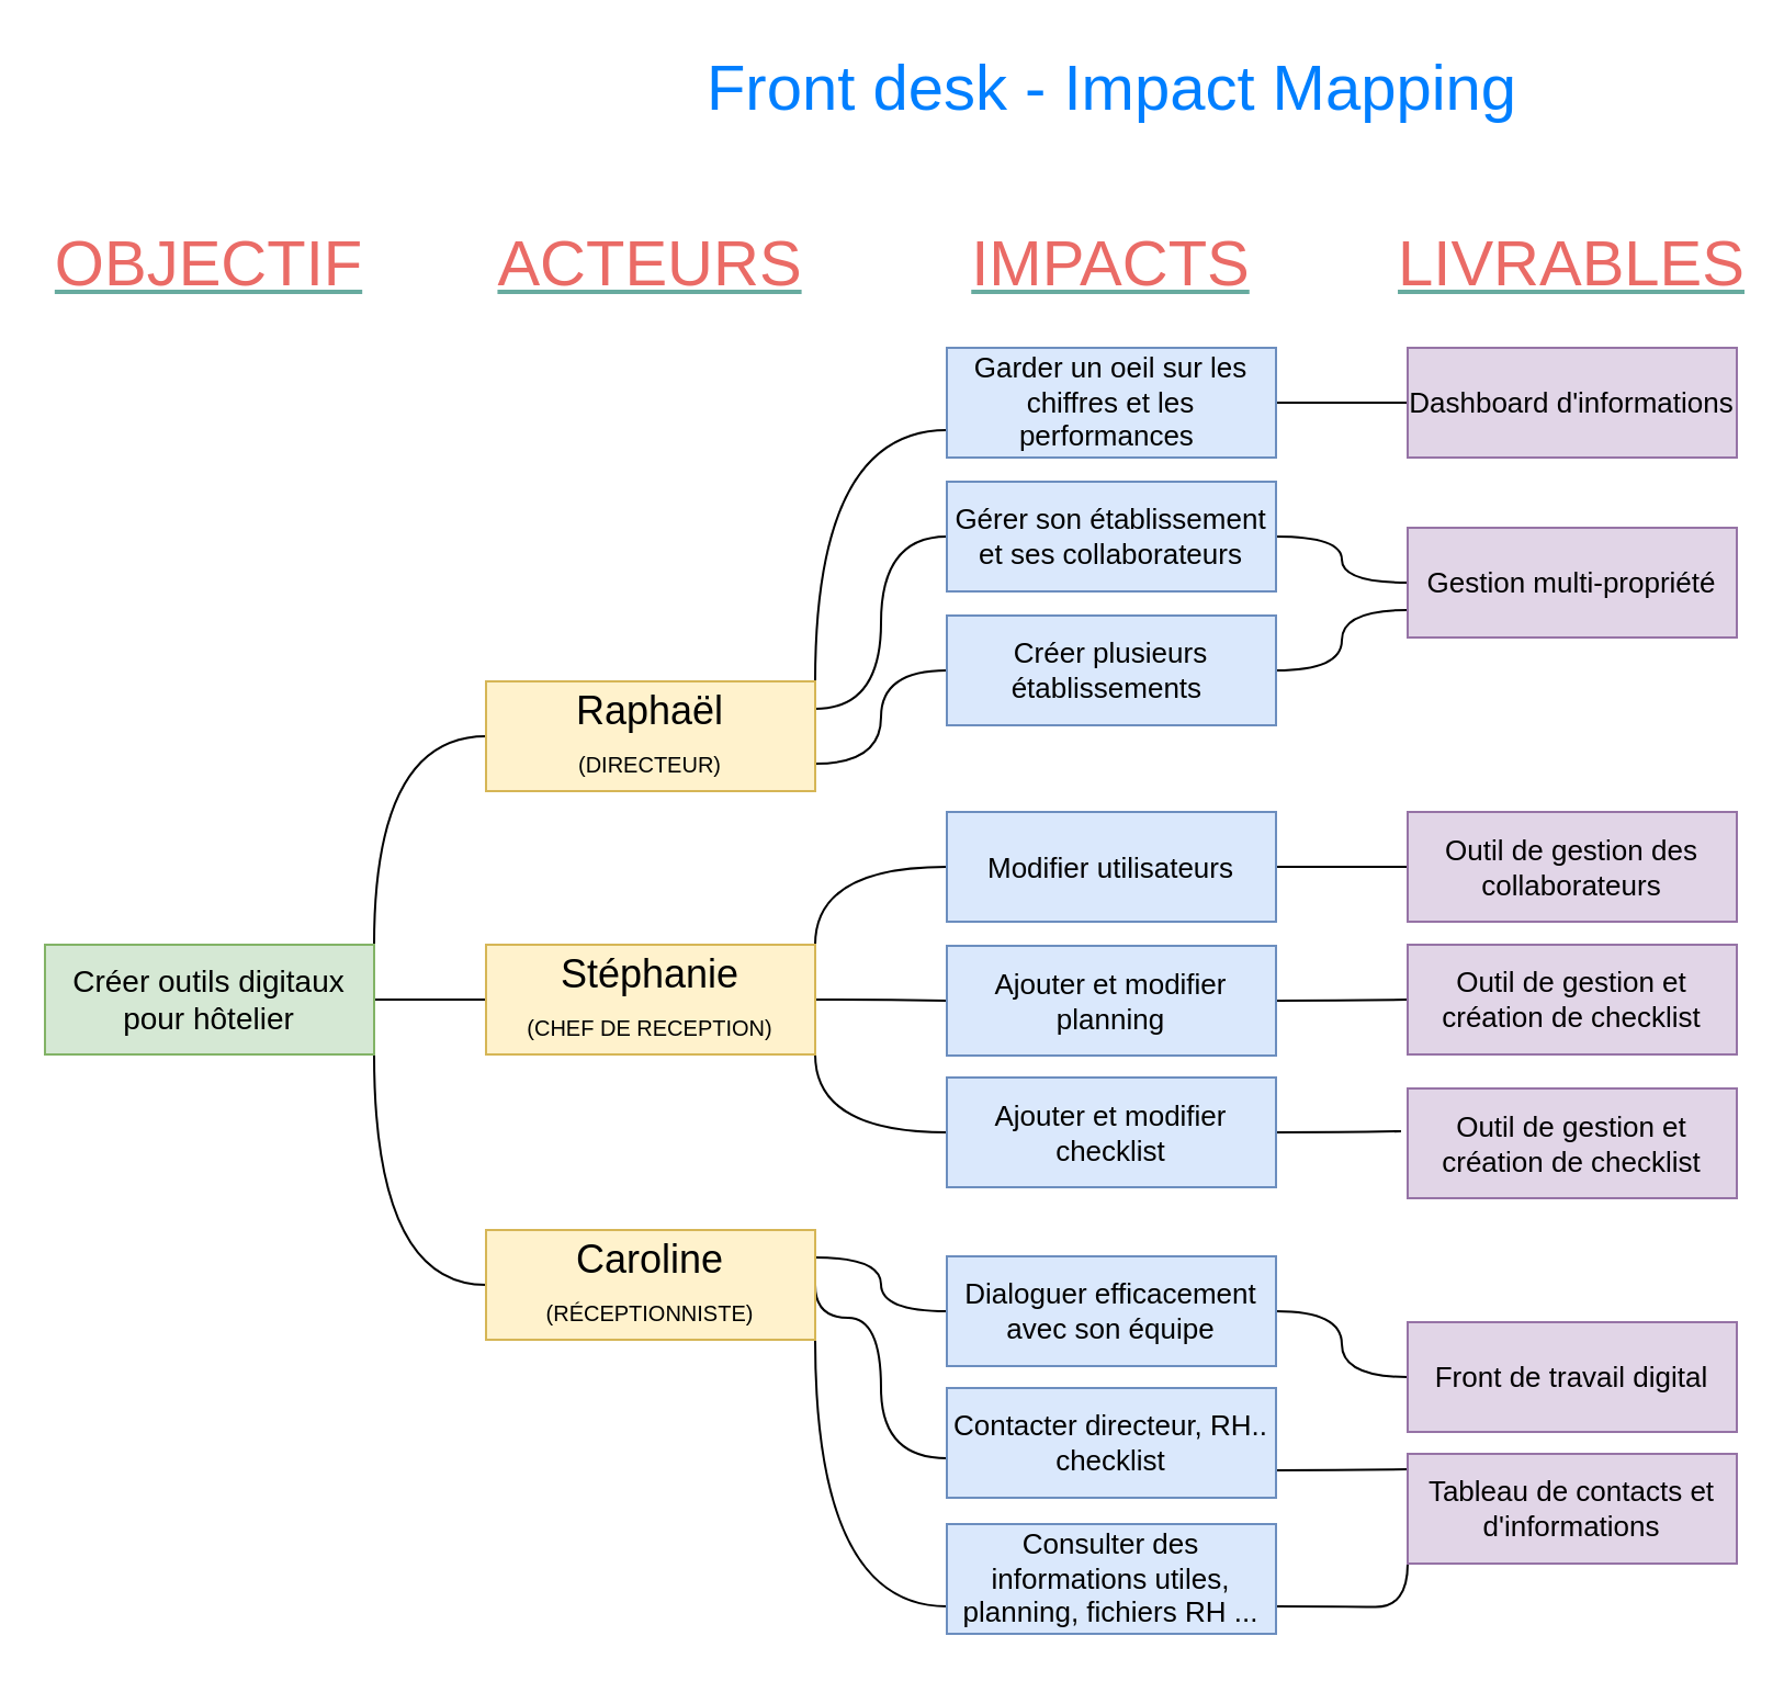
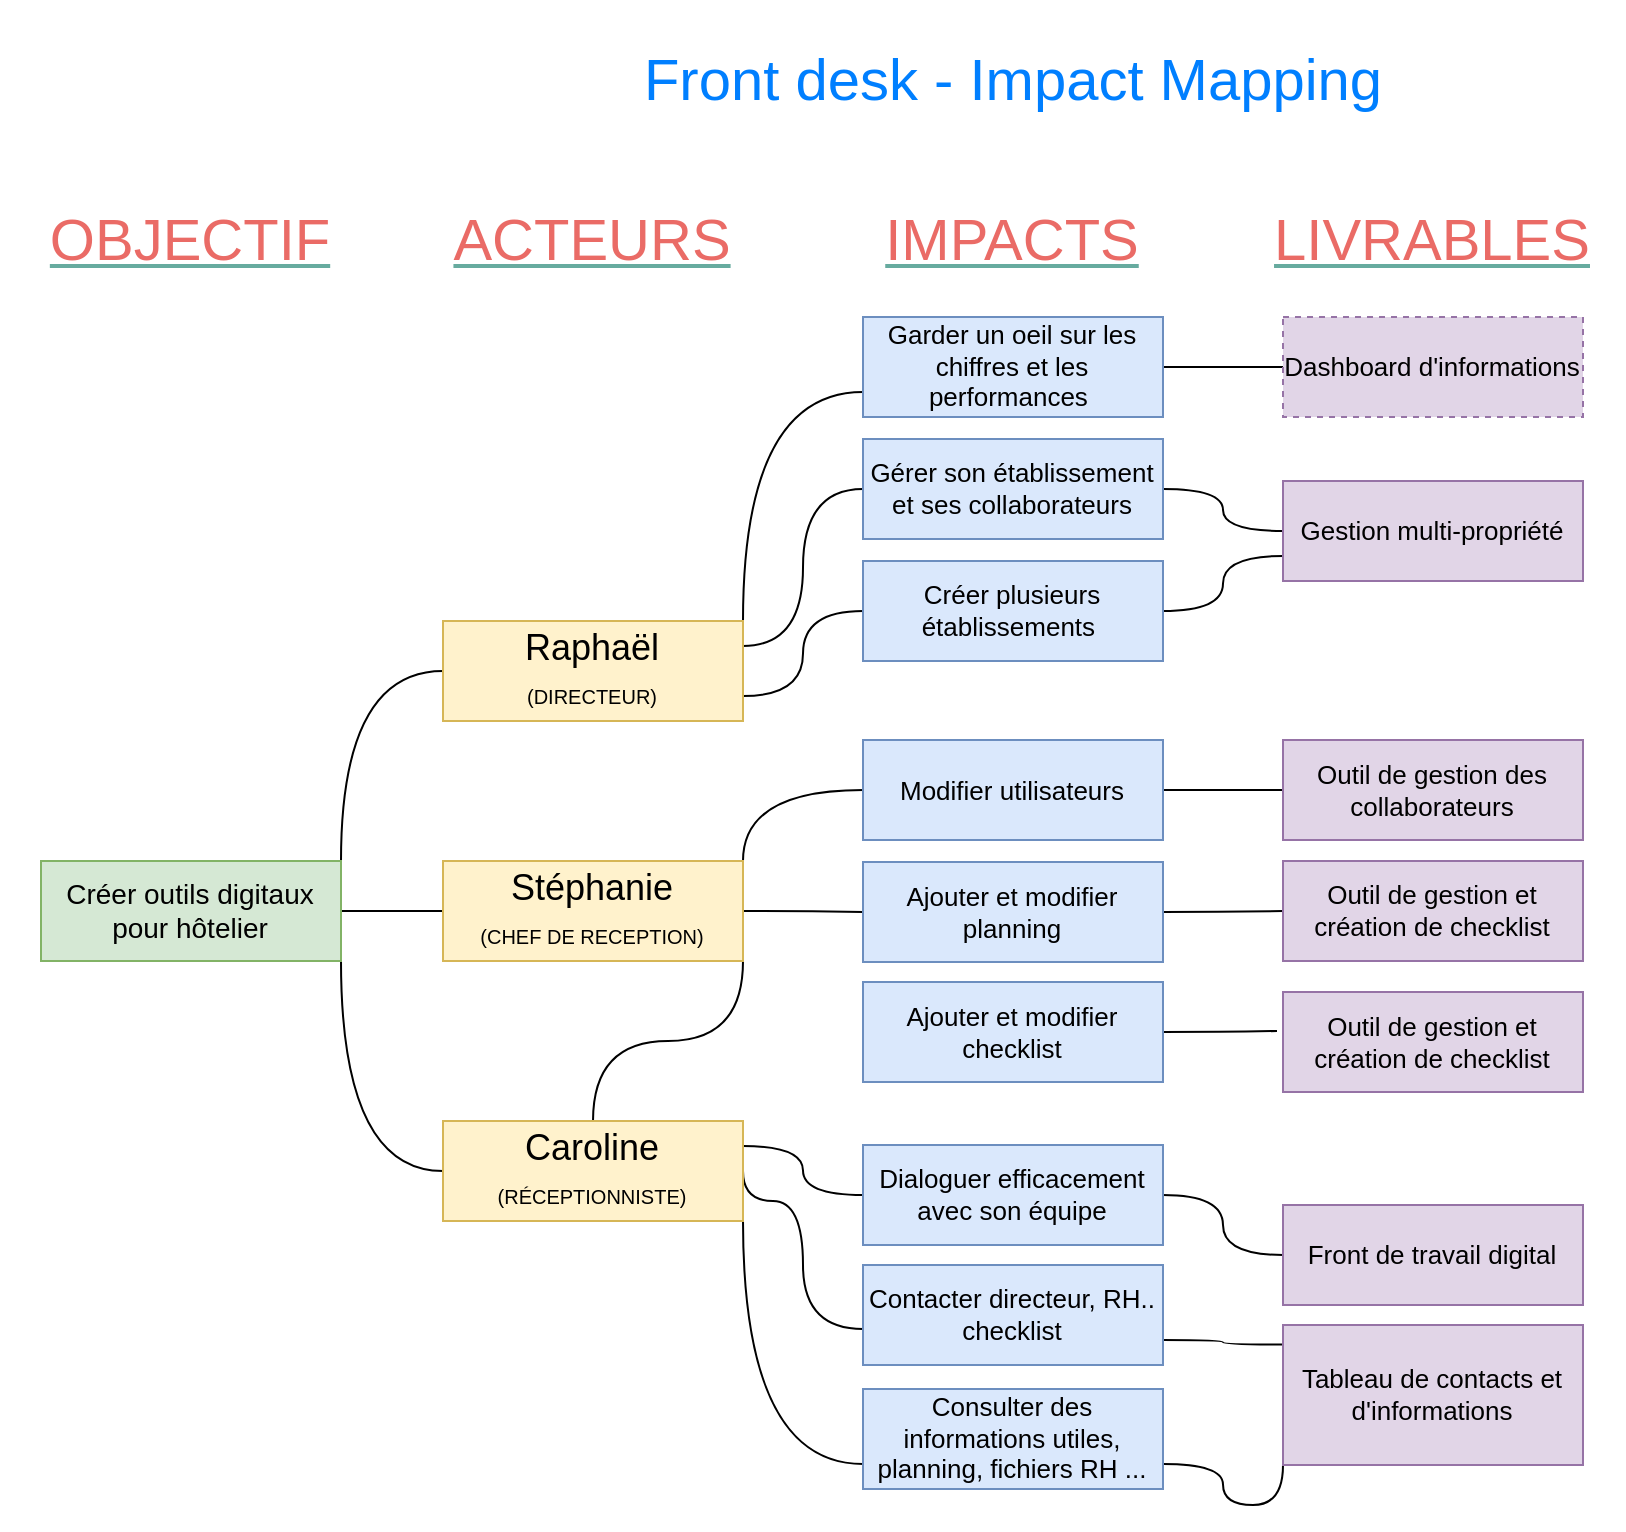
- <mxCell id="37" value="&lt;font style=&quot;font-size: 13px&quot;&gt;Dashboard d'informations&lt;/font&gt;" style="rounded=0;whiteSpace=wrap;html=1;fillColor=#e1d5e7;strokeColor=#9673a6;fontSize=13;" parent="1" vertex="1"><mxGeometry x="641" y="158" width="150" height="50" as="geometry" /></mxCell>
+ <mxCell id="37" value="&lt;font style=&quot;font-size: 13px&quot;&gt;Dashboard d'informations&lt;/font&gt;" style="rounded=0;whiteSpace=wrap;html=1;fillColor=#e1d5e7;strokeColor=#9673a6;fontSize=13;dashed=1;" parent="1" vertex="1"><mxGeometry x="641" y="158" width="150" height="50" as="geometry" /></mxCell>
- <mxCell id="10" style="edgeStyle=orthogonalEdgeStyle;curved=1;rounded=0;orthogonalLoop=1;jettySize=auto;html=1;exitX=1;exitY=1;exitDx=0;exitDy=0;entryX=0;entryY=0.5;entryDx=0;entryDy=0;endArrow=none;endFill=0;fontSize=13;" parent="1" source="13" target="35" edge="1"><mxGeometry relative="1" as="geometry" /></mxCell>
+ <mxCell id="10" style="edgeStyle=orthogonalEdgeStyle;curved=1;rounded=0;orthogonalLoop=1;jettySize=auto;html=1;exitX=1;exitY=1;exitDx=0;exitDy=0;endArrow=none;endFill=0;fontSize=13;" parent="1" source="13" target="17" edge="1"><mxGeometry relative="1" as="geometry" /></mxCell>
- <mxCell id="40" value="Tableau de contacts et d'informations" style="rounded=0;whiteSpace=wrap;html=1;fillColor=#e1d5e7;strokeColor=#9673a6;fontSize=13;" parent="1" vertex="1"><mxGeometry x="641" y="662" width="150" height="50" as="geometry" /></mxCell>
+ <mxCell id="40" value="Tableau de contacts et d'informations" style="rounded=0;whiteSpace=wrap;html=1;fillColor=#e1d5e7;strokeColor=#9673a6;fontSize=13;" parent="1" vertex="1"><mxGeometry x="641" y="662" width="150" height="70" as="geometry" /></mxCell>
